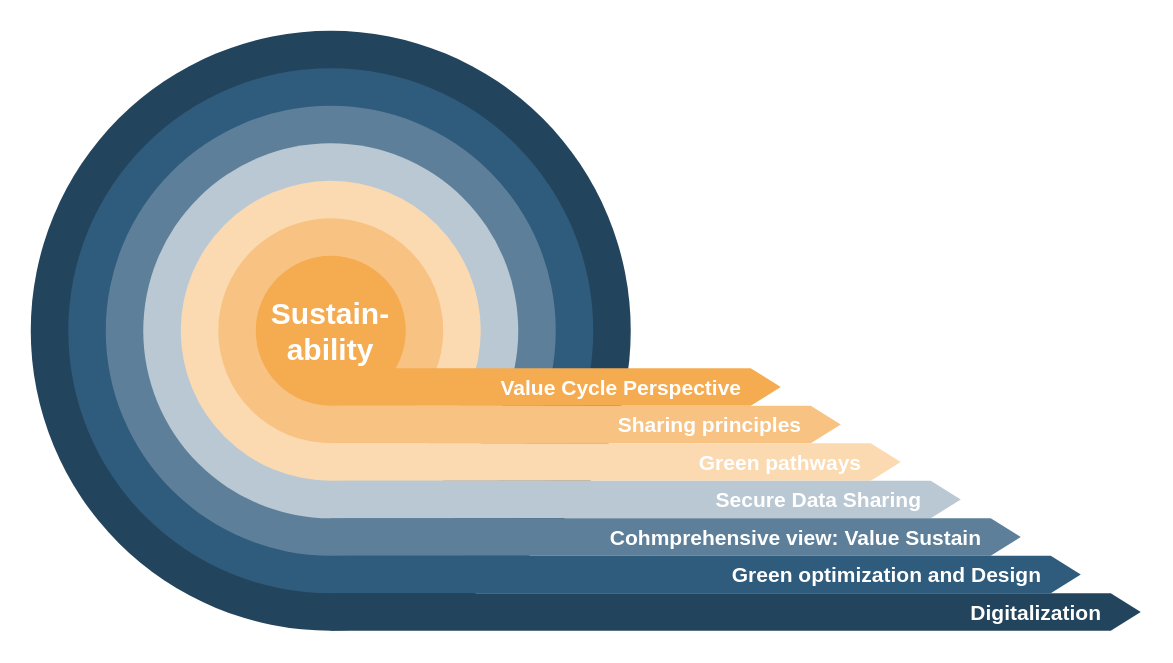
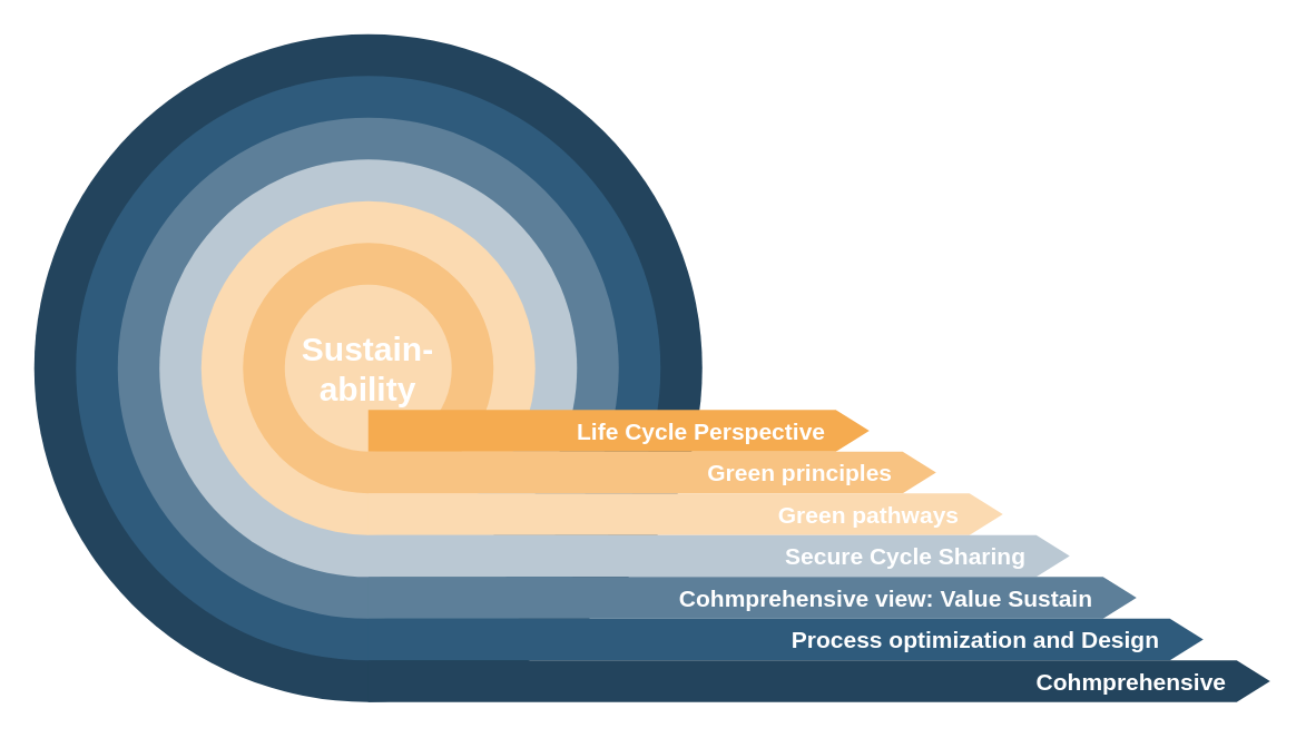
- <mxCell id="8" value="Sustain-ability" style="ellipse;html=1;strokeWidth=4;fillColor=#F5AB50;strokeColor=none;shadow=0;fontSize=20;fontColor=#FFFFFF;align=center;fontStyle=1;whiteSpace=wrap;spacing=10;" vertex="1" parent="1"><mxGeometry x="170" y="170" width="100" height="100" as="geometry" /></mxCell>
+ <mxCell id="8" value="Sustain-ability" style="ellipse;html=1;strokeWidth=4;fillColor=#fbdab1;strokeColor=none;shadow=0;fontSize=20;fontColor=#FFFFFF;align=center;fontStyle=1;whiteSpace=wrap;spacing=10;" vertex="1" parent="1"><mxGeometry x="170" y="170" width="100" height="100" as="geometry" /></mxCell>
- <mxCell id="9" value="Value Cycle Perspective" style="html=1;shape=mxgraph.infographic.ribbonSimple;notch1=0;notch2=20;fillColor=#F5AB50;strokeColor=none;align=right;verticalAlign=middle;fontColor=#ffffff;fontSize=14;fontStyle=1;shadow=0;spacingRight=25;" vertex="1" parent="1"><mxGeometry x="220" y="245" width="300" height="25" as="geometry" /></mxCell>
+ <mxCell id="9" value="Life Cycle Perspective" style="html=1;shape=mxgraph.infographic.ribbonSimple;notch1=0;notch2=20;fillColor=#F5AB50;strokeColor=none;align=right;verticalAlign=middle;fontColor=#ffffff;fontSize=14;fontStyle=1;shadow=0;spacingRight=25;" vertex="1" parent="1"><mxGeometry x="220" y="245" width="300" height="25" as="geometry" /></mxCell>
- <mxCell id="10" value="Sharing principles" style="html=1;shape=mxgraph.infographic.ribbonSimple;notch1=0;notch2=20;fillColor=#F8C382;strokeColor=none;align=right;verticalAlign=middle;fontColor=#ffffff;fontSize=14;fontStyle=1;shadow=0;spacingRight=25;" vertex="1" parent="1"><mxGeometry x="220" y="270" width="340" height="25" as="geometry" /></mxCell>
+ <mxCell id="10" value="Green principles" style="html=1;shape=mxgraph.infographic.ribbonSimple;notch1=0;notch2=20;fillColor=#F8C382;strokeColor=none;align=right;verticalAlign=middle;fontColor=#ffffff;fontSize=14;fontStyle=1;shadow=0;spacingRight=25;" vertex="1" parent="1"><mxGeometry x="220" y="270" width="340" height="25" as="geometry" /></mxCell>
- <mxCell id="12" value="Secure Data Sharing" style="html=1;shape=mxgraph.infographic.ribbonSimple;notch1=0;notch2=20;fillColor=#BAC8D3;strokeColor=none;align=right;verticalAlign=middle;fontColor=#ffffff;fontSize=14;fontStyle=1;shadow=0;spacingRight=25;" vertex="1" parent="1"><mxGeometry x="220" y="320" width="420" height="25" as="geometry" /></mxCell>
+ <mxCell id="12" value="Secure Cycle Sharing" style="html=1;shape=mxgraph.infographic.ribbonSimple;notch1=0;notch2=20;fillColor=#BAC8D3;strokeColor=none;align=right;verticalAlign=middle;fontColor=#ffffff;fontSize=14;fontStyle=1;shadow=0;spacingRight=25;" vertex="1" parent="1"><mxGeometry x="220" y="320" width="420" height="25" as="geometry" /></mxCell>
- <mxCell id="14" value="Green optimization and Design" style="html=1;shape=mxgraph.infographic.ribbonSimple;notch1=0;notch2=20;fillColor=#2F5B7C;strokeColor=none;align=right;verticalAlign=middle;fontColor=#ffffff;fontSize=14;fontStyle=1;shadow=0;spacingRight=25;" vertex="1" parent="1"><mxGeometry x="220" y="370" width="500" height="25" as="geometry" /></mxCell>
+ <mxCell id="14" value="Process optimization and Design" style="html=1;shape=mxgraph.infographic.ribbonSimple;notch1=0;notch2=20;fillColor=#2F5B7C;strokeColor=none;align=right;verticalAlign=middle;fontColor=#ffffff;fontSize=14;fontStyle=1;shadow=0;spacingRight=25;" vertex="1" parent="1"><mxGeometry x="220" y="370" width="500" height="25" as="geometry" /></mxCell>
- <mxCell id="15" value="Digitalization" style="html=1;shape=mxgraph.infographic.ribbonSimple;notch1=0;notch2=20;fillColor=#23445D;strokeColor=none;align=right;verticalAlign=middle;fontColor=#ffffff;fontSize=14;fontStyle=1;shadow=0;spacingRight=25;" vertex="1" parent="1"><mxGeometry x="220" y="395" width="540" height="25" as="geometry" /></mxCell>
+ <mxCell id="15" value="Cohmprehensive" style="html=1;shape=mxgraph.infographic.ribbonSimple;notch1=0;notch2=20;fillColor=#23445D;strokeColor=none;align=right;verticalAlign=middle;fontColor=#ffffff;fontSize=14;fontStyle=1;shadow=0;spacingRight=25;" vertex="1" parent="1"><mxGeometry x="220" y="395" width="540" height="25" as="geometry" /></mxCell>
